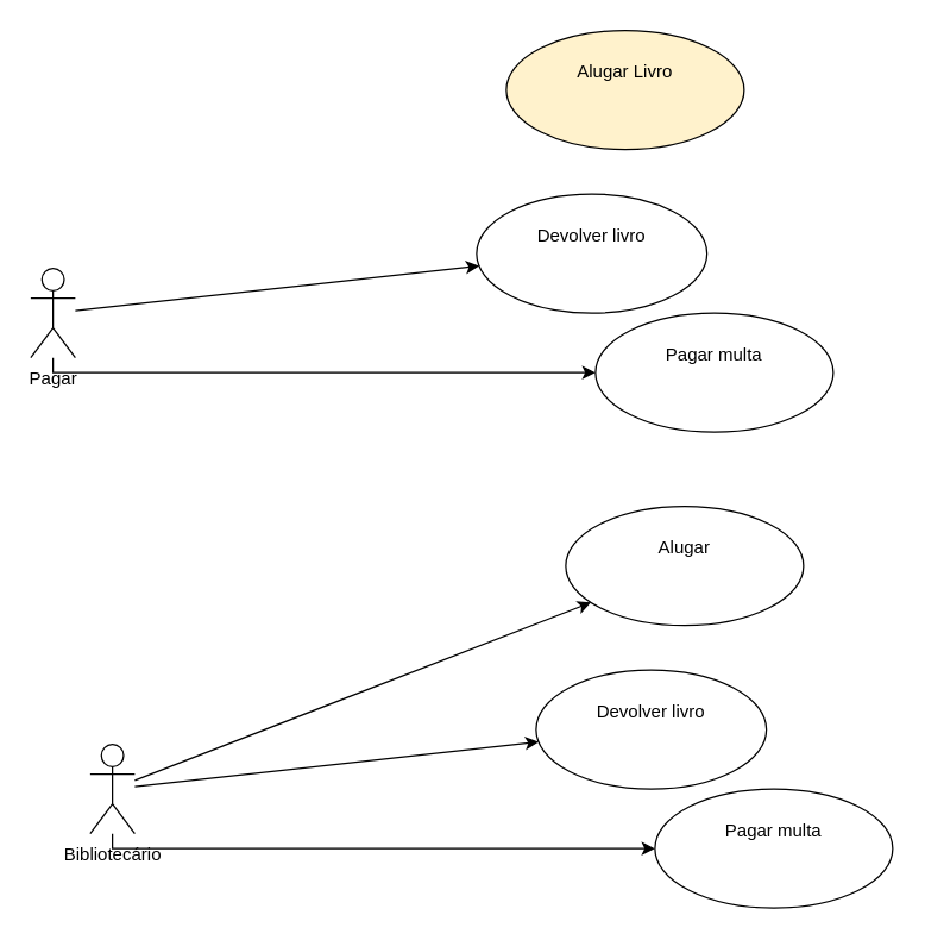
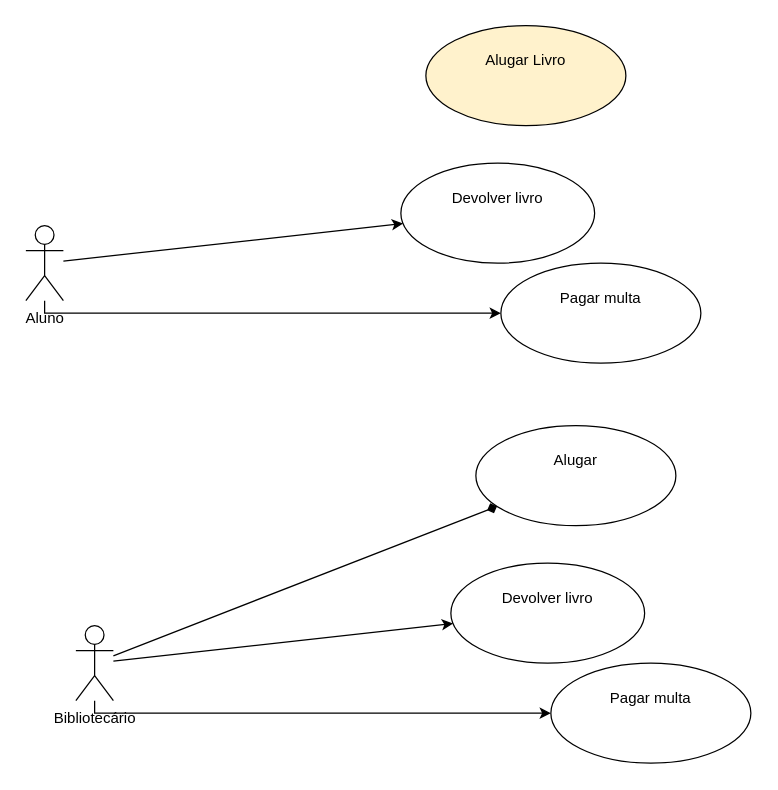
- <mxCell id="4" value="Pagar" style="shape=umlActor;verticalLabelPosition=bottom;verticalAlign=top;html=1;outlineConnect=0;" vertex="1" parent="1"><mxGeometry x="20" y="180" width="30" height="60" as="geometry" /></mxCell>
+ <mxCell id="4" value="Aluno" style="shape=umlActor;verticalLabelPosition=bottom;verticalAlign=top;html=1;outlineConnect=0;" vertex="1" parent="1"><mxGeometry x="20" y="180" width="30" height="60" as="geometry" /></mxCell>
- <mxCell id="9" value="" style="rounded=0;orthogonalLoop=1;jettySize=auto;html=1;" edge="1" parent="1" source="11" target="13"><mxGeometry relative="1" as="geometry" /></mxCell>
+ <mxCell id="9" value="" style="rounded=0;orthogonalLoop=1;jettySize=auto;html=1;endArrow=diamond;" edge="1" parent="1" source="11" target="13"><mxGeometry relative="1" as="geometry" /></mxCell>
